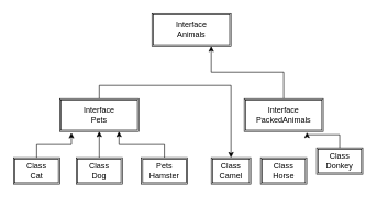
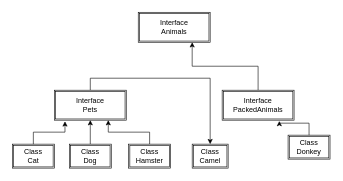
- <mxCell id="11" value="Pets&lt;br&gt;Hamster" style="shape=ext;double=1;rounded=0;whiteSpace=wrap;html=1;" vertex="1" parent="1"><mxGeometry x="214" y="240" width="70" height="40" as="geometry" /></mxCell>
+ <mxCell id="11" value="Class&lt;br&gt;Hamster" style="shape=ext;double=1;rounded=0;whiteSpace=wrap;html=1;" vertex="1" parent="1"><mxGeometry x="214" y="240" width="70" height="40" as="geometry" /></mxCell>
- <mxCell id="13" value="Class&lt;br&gt;Horse" style="shape=ext;double=1;rounded=0;whiteSpace=wrap;html=1;" vertex="1" parent="1"><mxGeometry x="395" y="240" width="70" height="40" as="geometry" /></mxCell>
